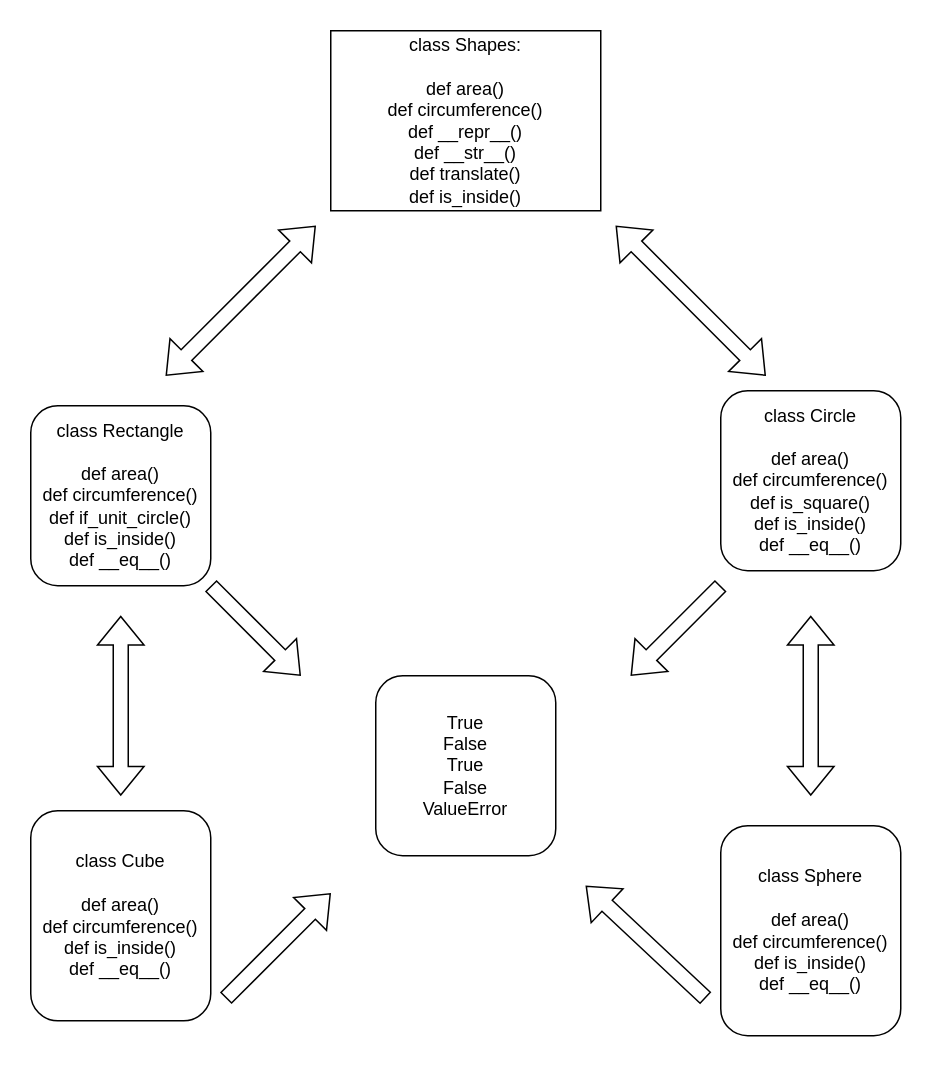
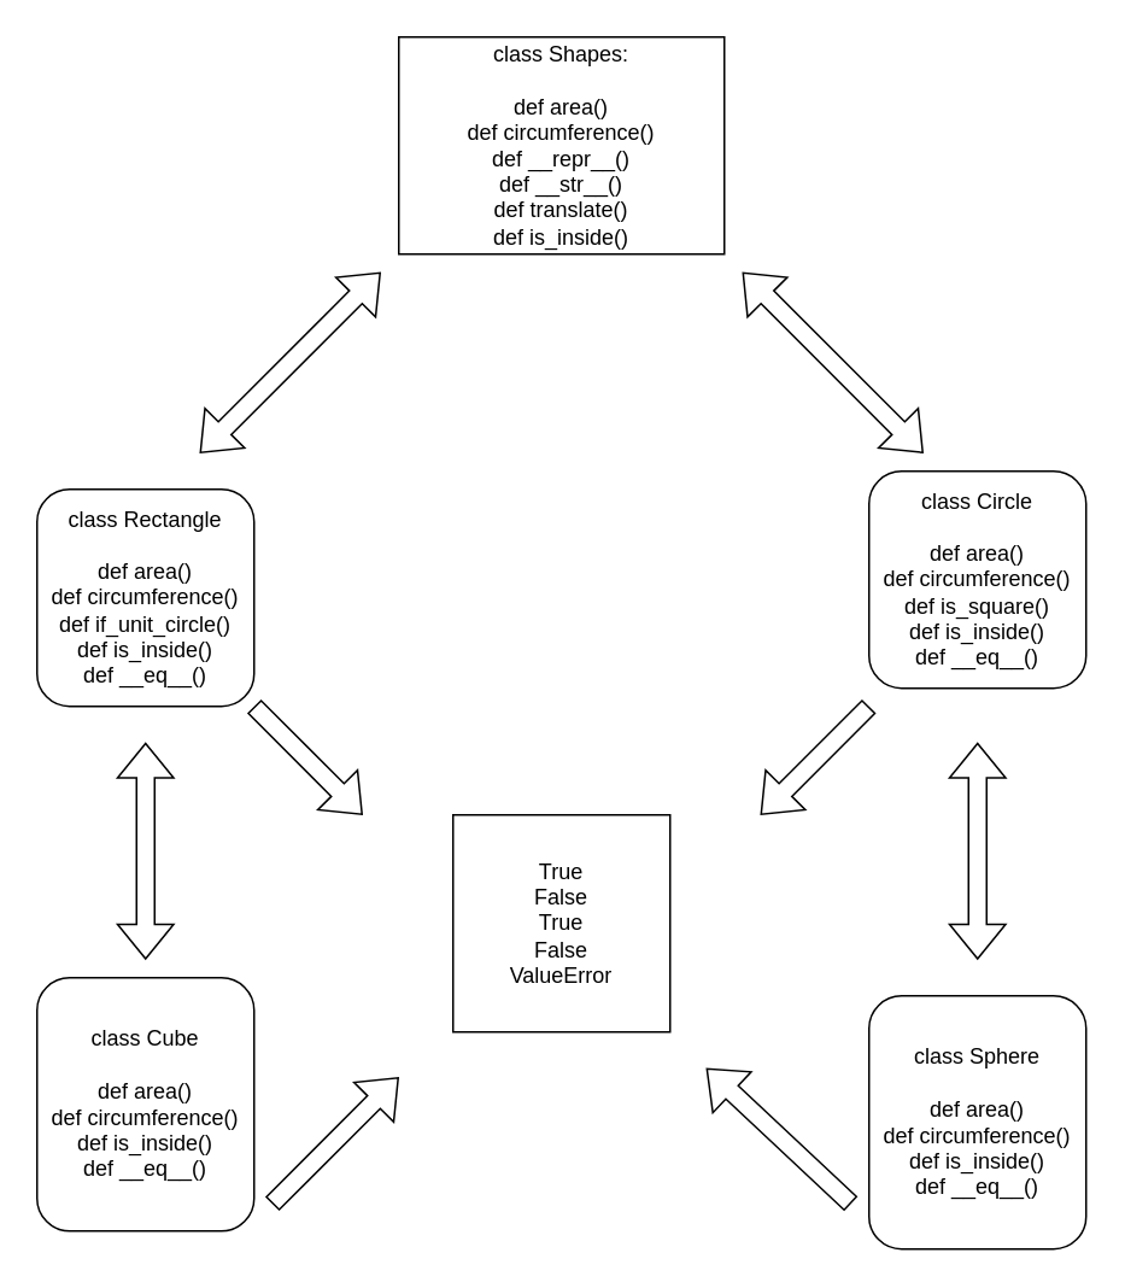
- <mxCell id="7" value="True&lt;br&gt;False&lt;br&gt;True&lt;br&gt;False&lt;br&gt;ValueError" style="whiteSpace=wrap;html=1;aspect=fixed;rounded=1;" parent="1" vertex="1"><mxGeometry x="250" y="450" width="120" height="120" as="geometry" /></mxCell>
+ <mxCell id="7" value="True&lt;br&gt;False&lt;br&gt;True&lt;br&gt;False&lt;br&gt;ValueError" style="whiteSpace=wrap;html=1;aspect=fixed;" parent="1" vertex="1"><mxGeometry x="250" y="450" width="120" height="120" as="geometry" /></mxCell>
